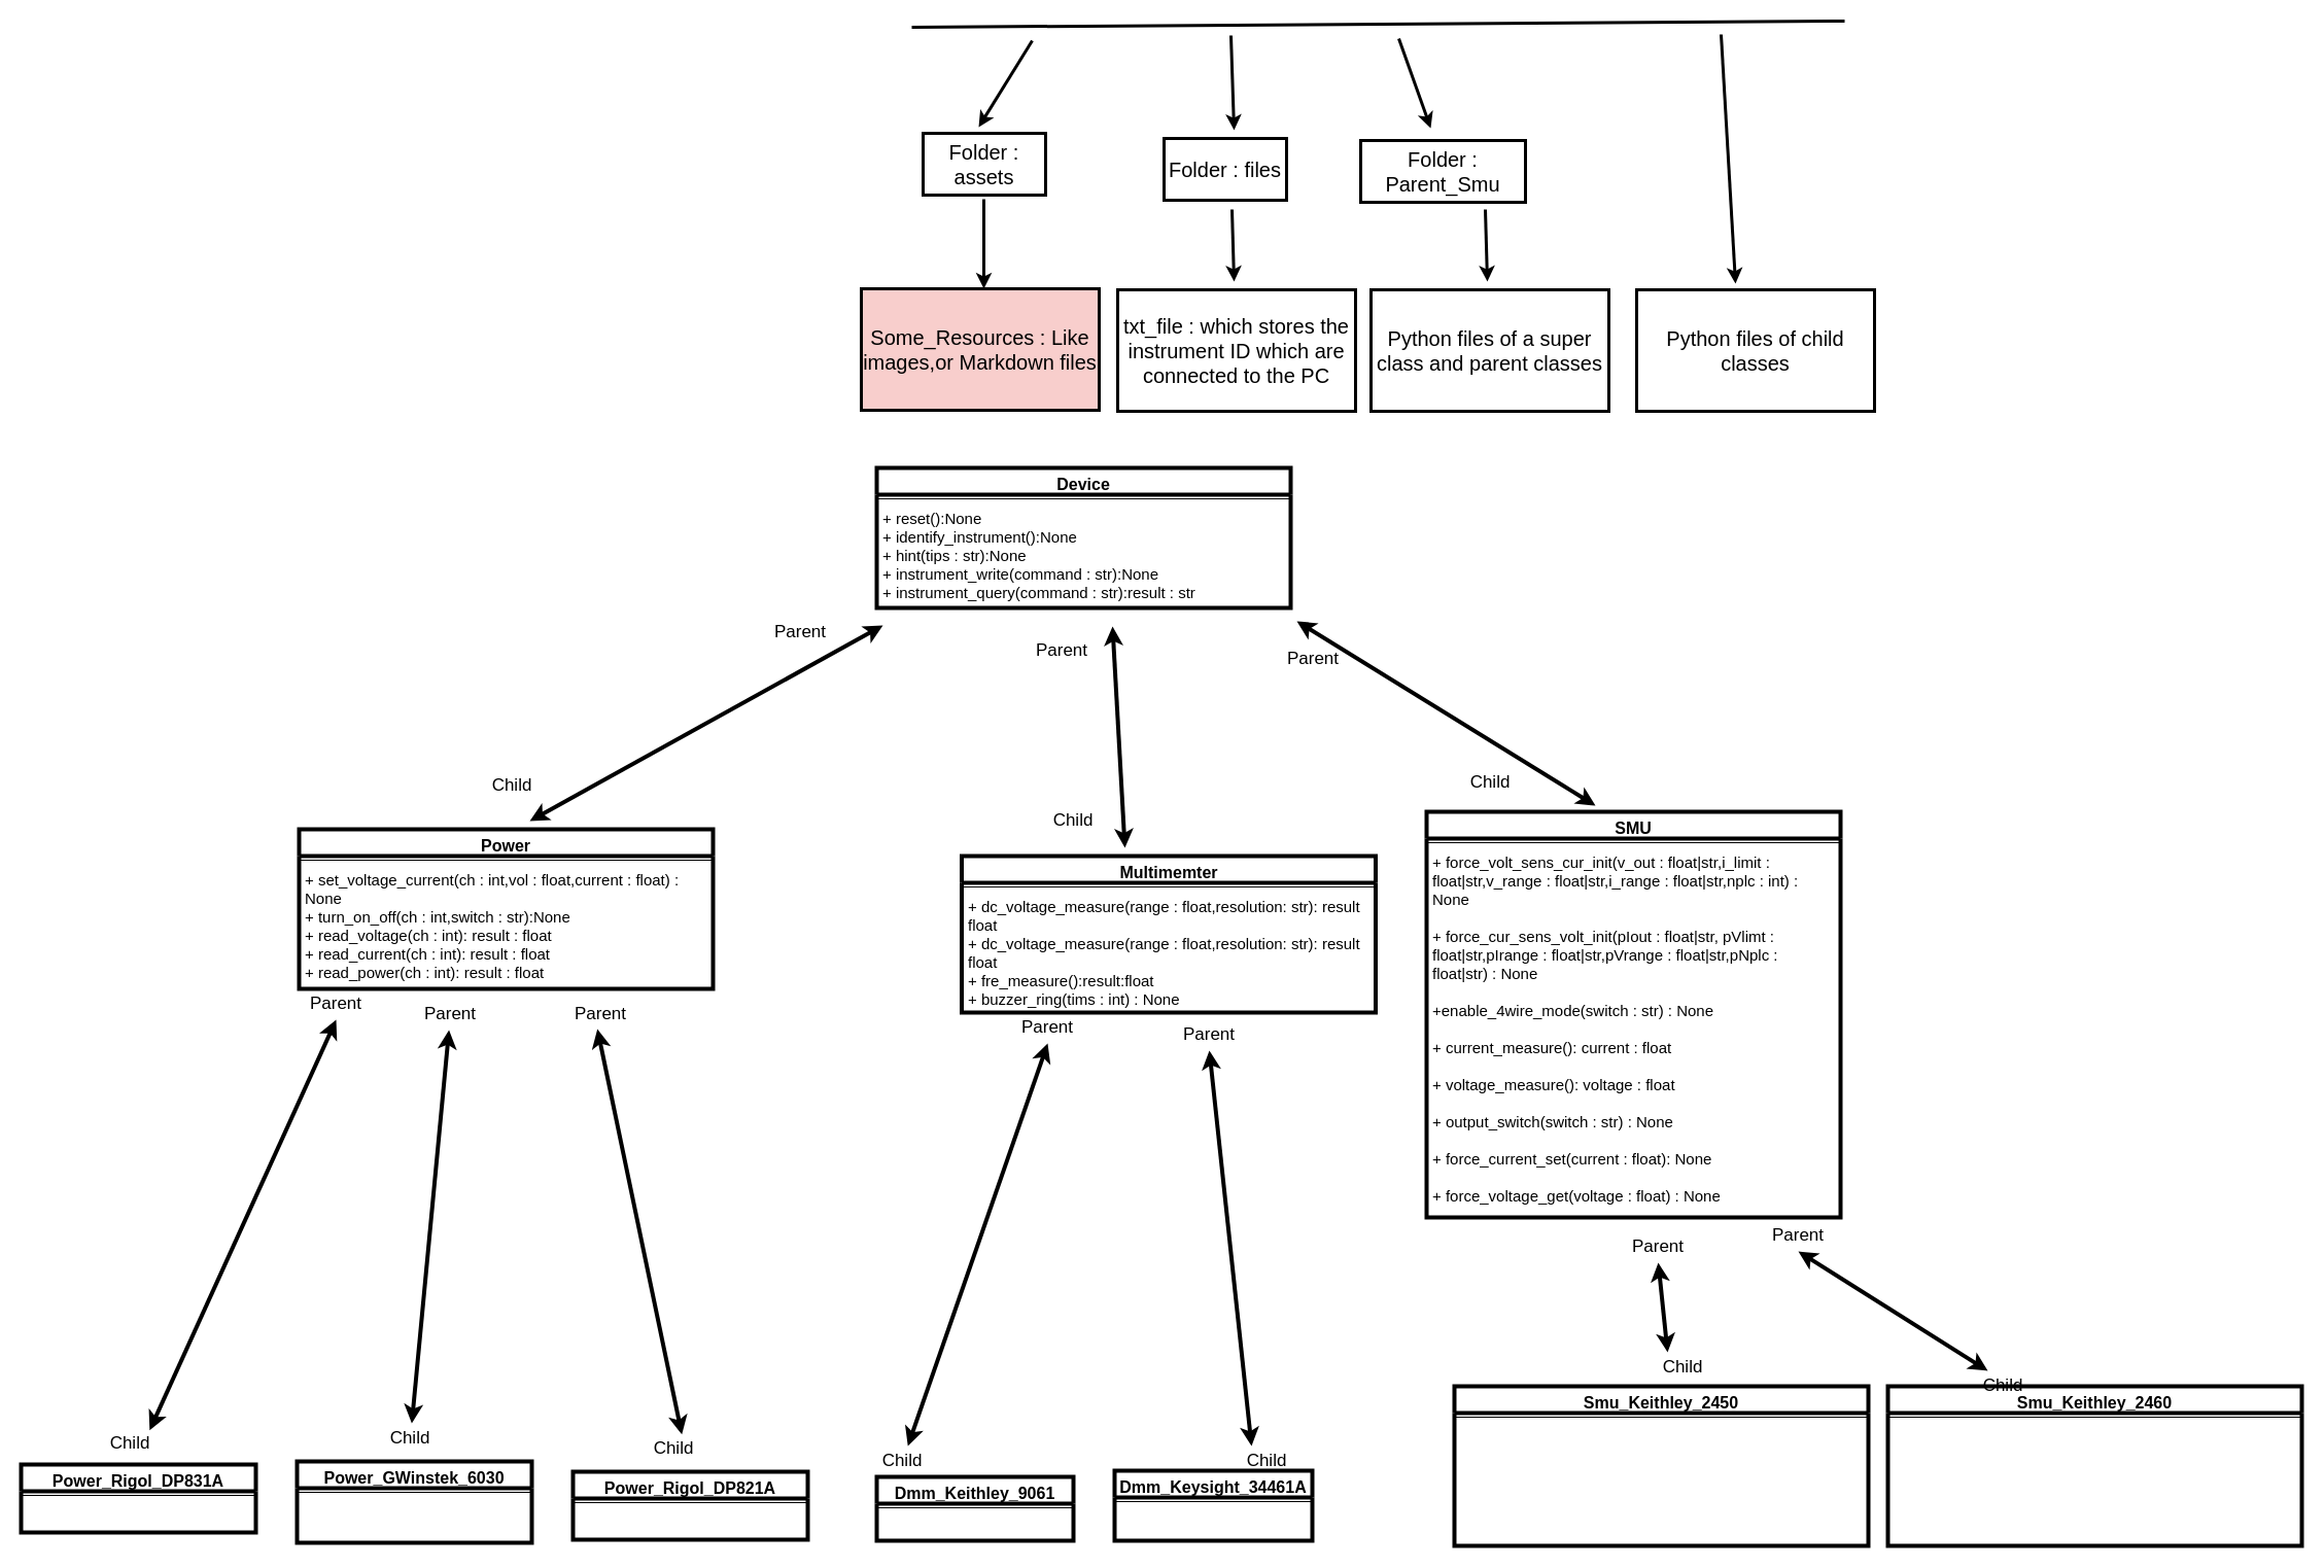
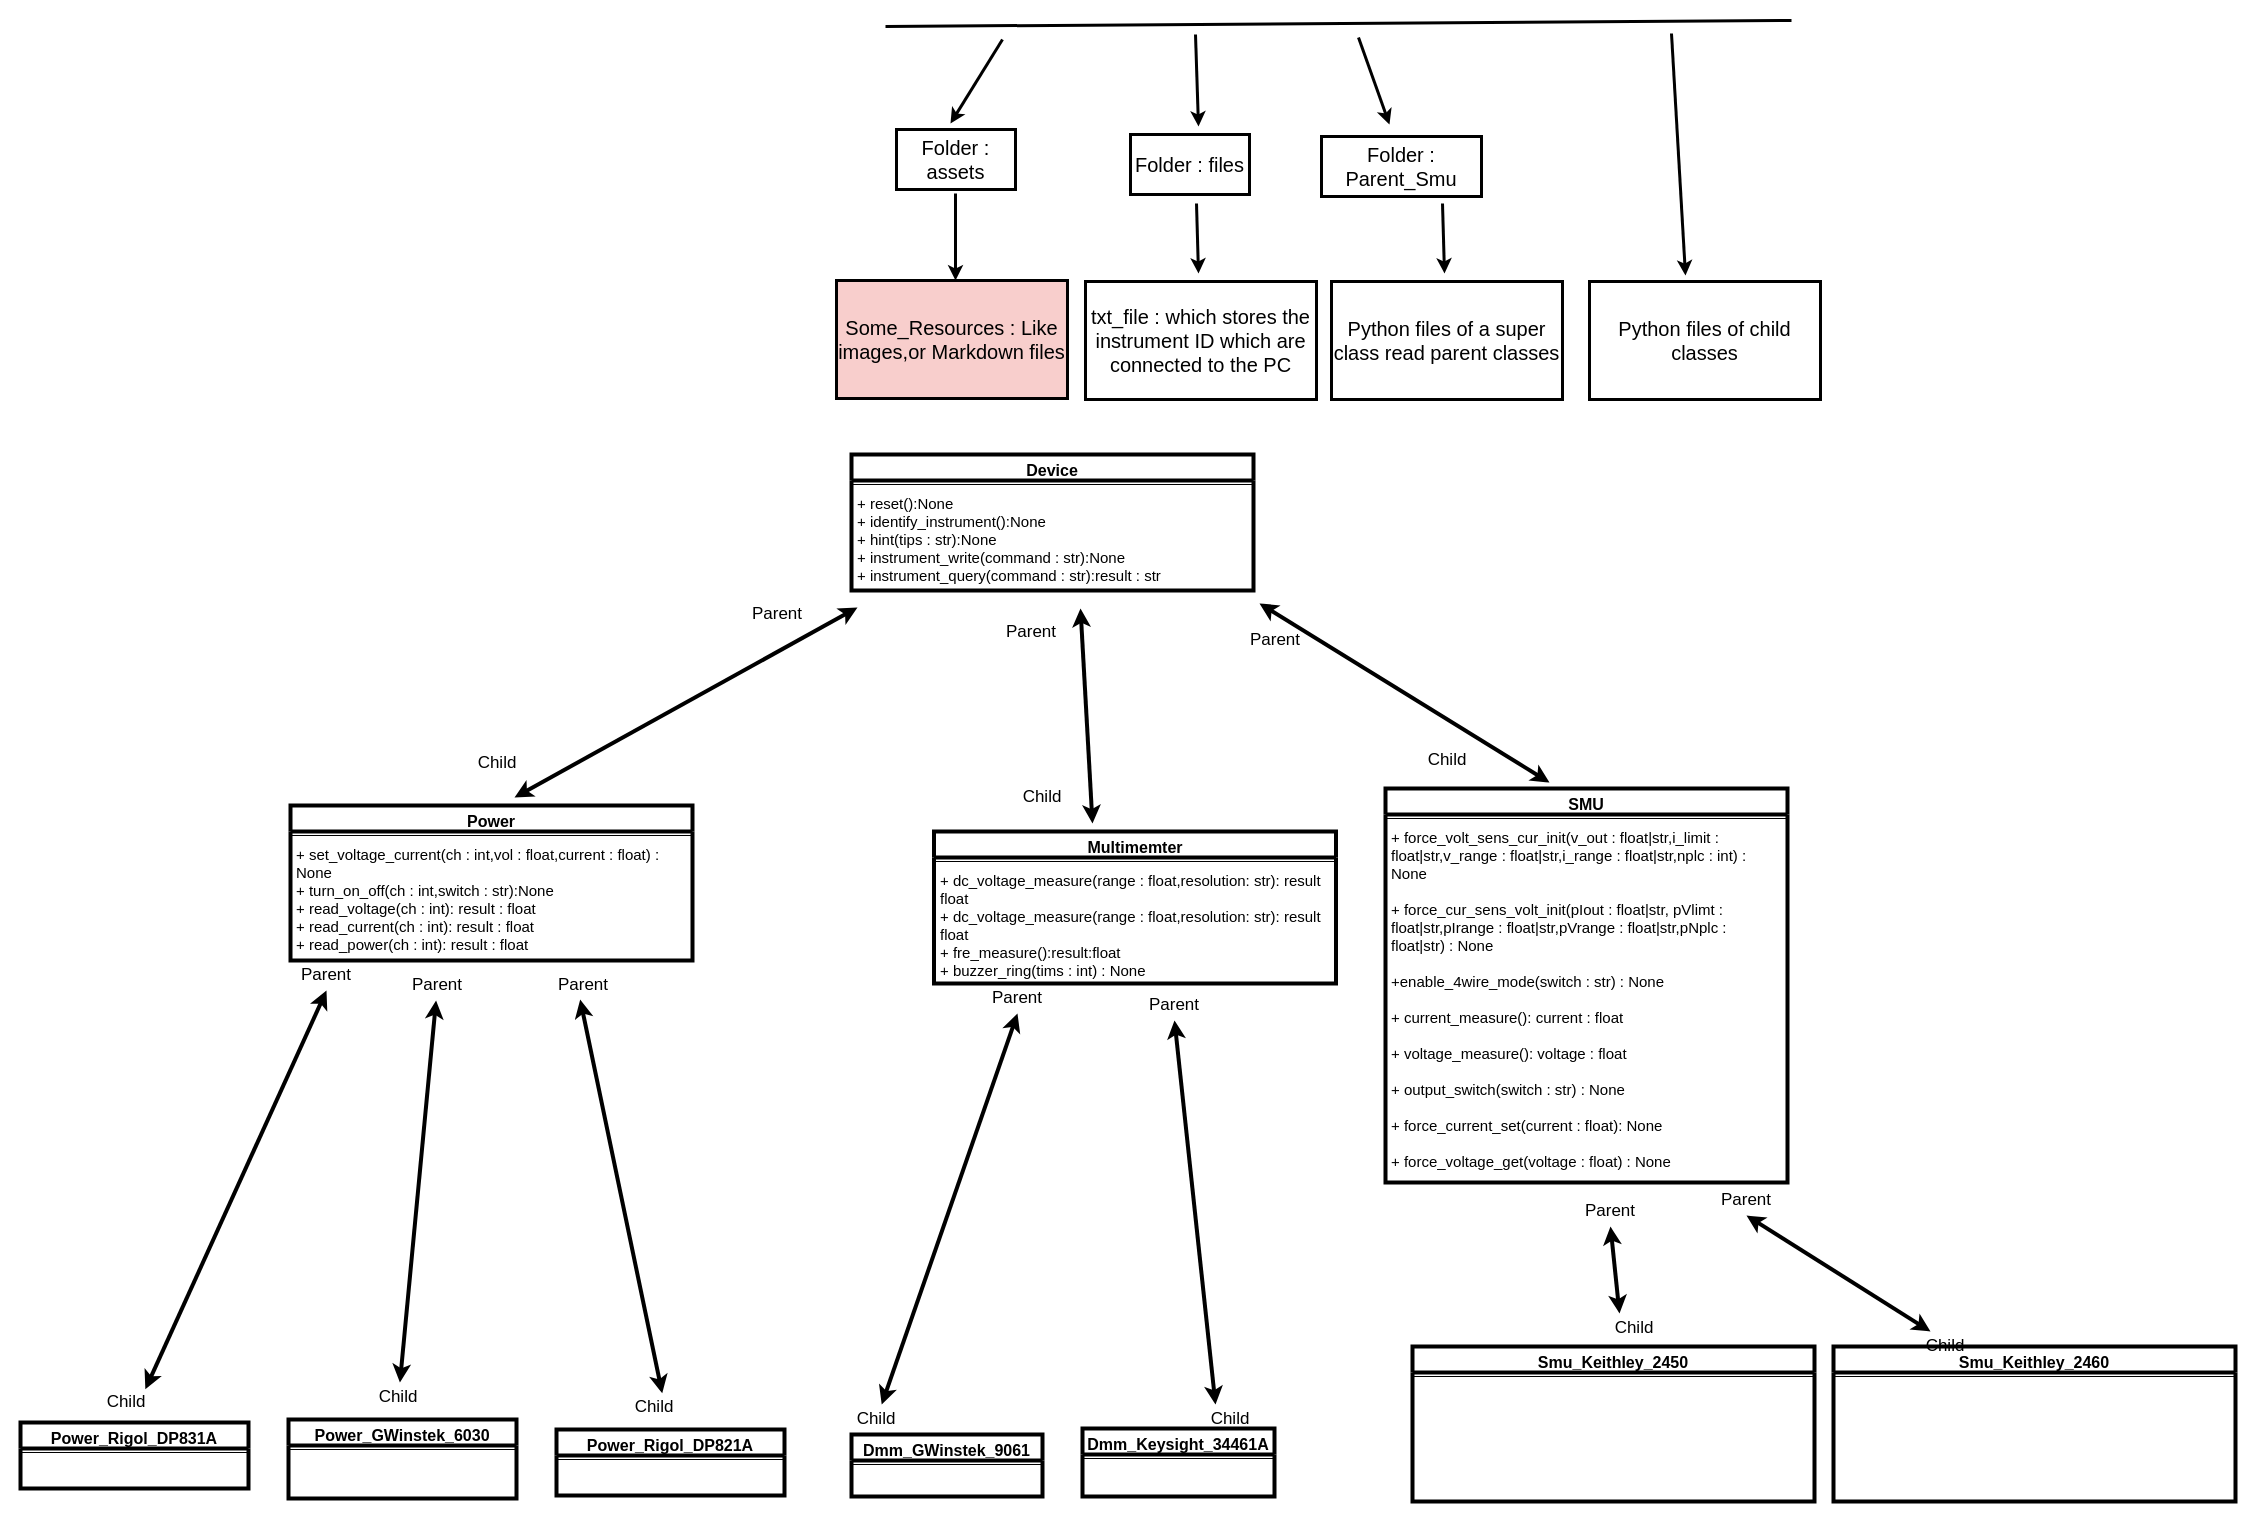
- <mxCell id="14" value="Python files of a super class and parent classes" style="rounded=0;whiteSpace=wrap;html=1;fontSize=20;strokeWidth=3;" parent="1" vertex="1"><mxGeometry x="1331" y="281" width="231" height="118" as="geometry" /></mxCell>
+ <mxCell id="14" value="Python files of a super class read parent classes" style="rounded=0;whiteSpace=wrap;html=1;fontSize=20;strokeWidth=3;" parent="1" vertex="1"><mxGeometry x="1331" y="281" width="231" height="118" as="geometry" /></mxCell>
- <mxCell id="29" value="Dmm_Keithley_9061" style="swimlane;fontStyle=1;align=center;verticalAlign=top;childLayout=stackLayout;horizontal=1;startSize=26;horizontalStack=0;resizeParent=1;resizeParentMax=0;resizeLast=0;collapsible=1;marginBottom=0;whiteSpace=wrap;html=1;strokeWidth=4;fontSize=16;" parent="1" vertex="1"><mxGeometry x="851" y="1434" width="191" height="62" as="geometry" /></mxCell>
+ <mxCell id="29" value="Dmm_GWinstek_9061" style="swimlane;fontStyle=1;align=center;verticalAlign=top;childLayout=stackLayout;horizontal=1;startSize=26;horizontalStack=0;resizeParent=1;resizeParentMax=0;resizeLast=0;collapsible=1;marginBottom=0;whiteSpace=wrap;html=1;strokeWidth=4;fontSize=16;" parent="1" vertex="1"><mxGeometry x="851" y="1434" width="191" height="62" as="geometry" /></mxCell>
